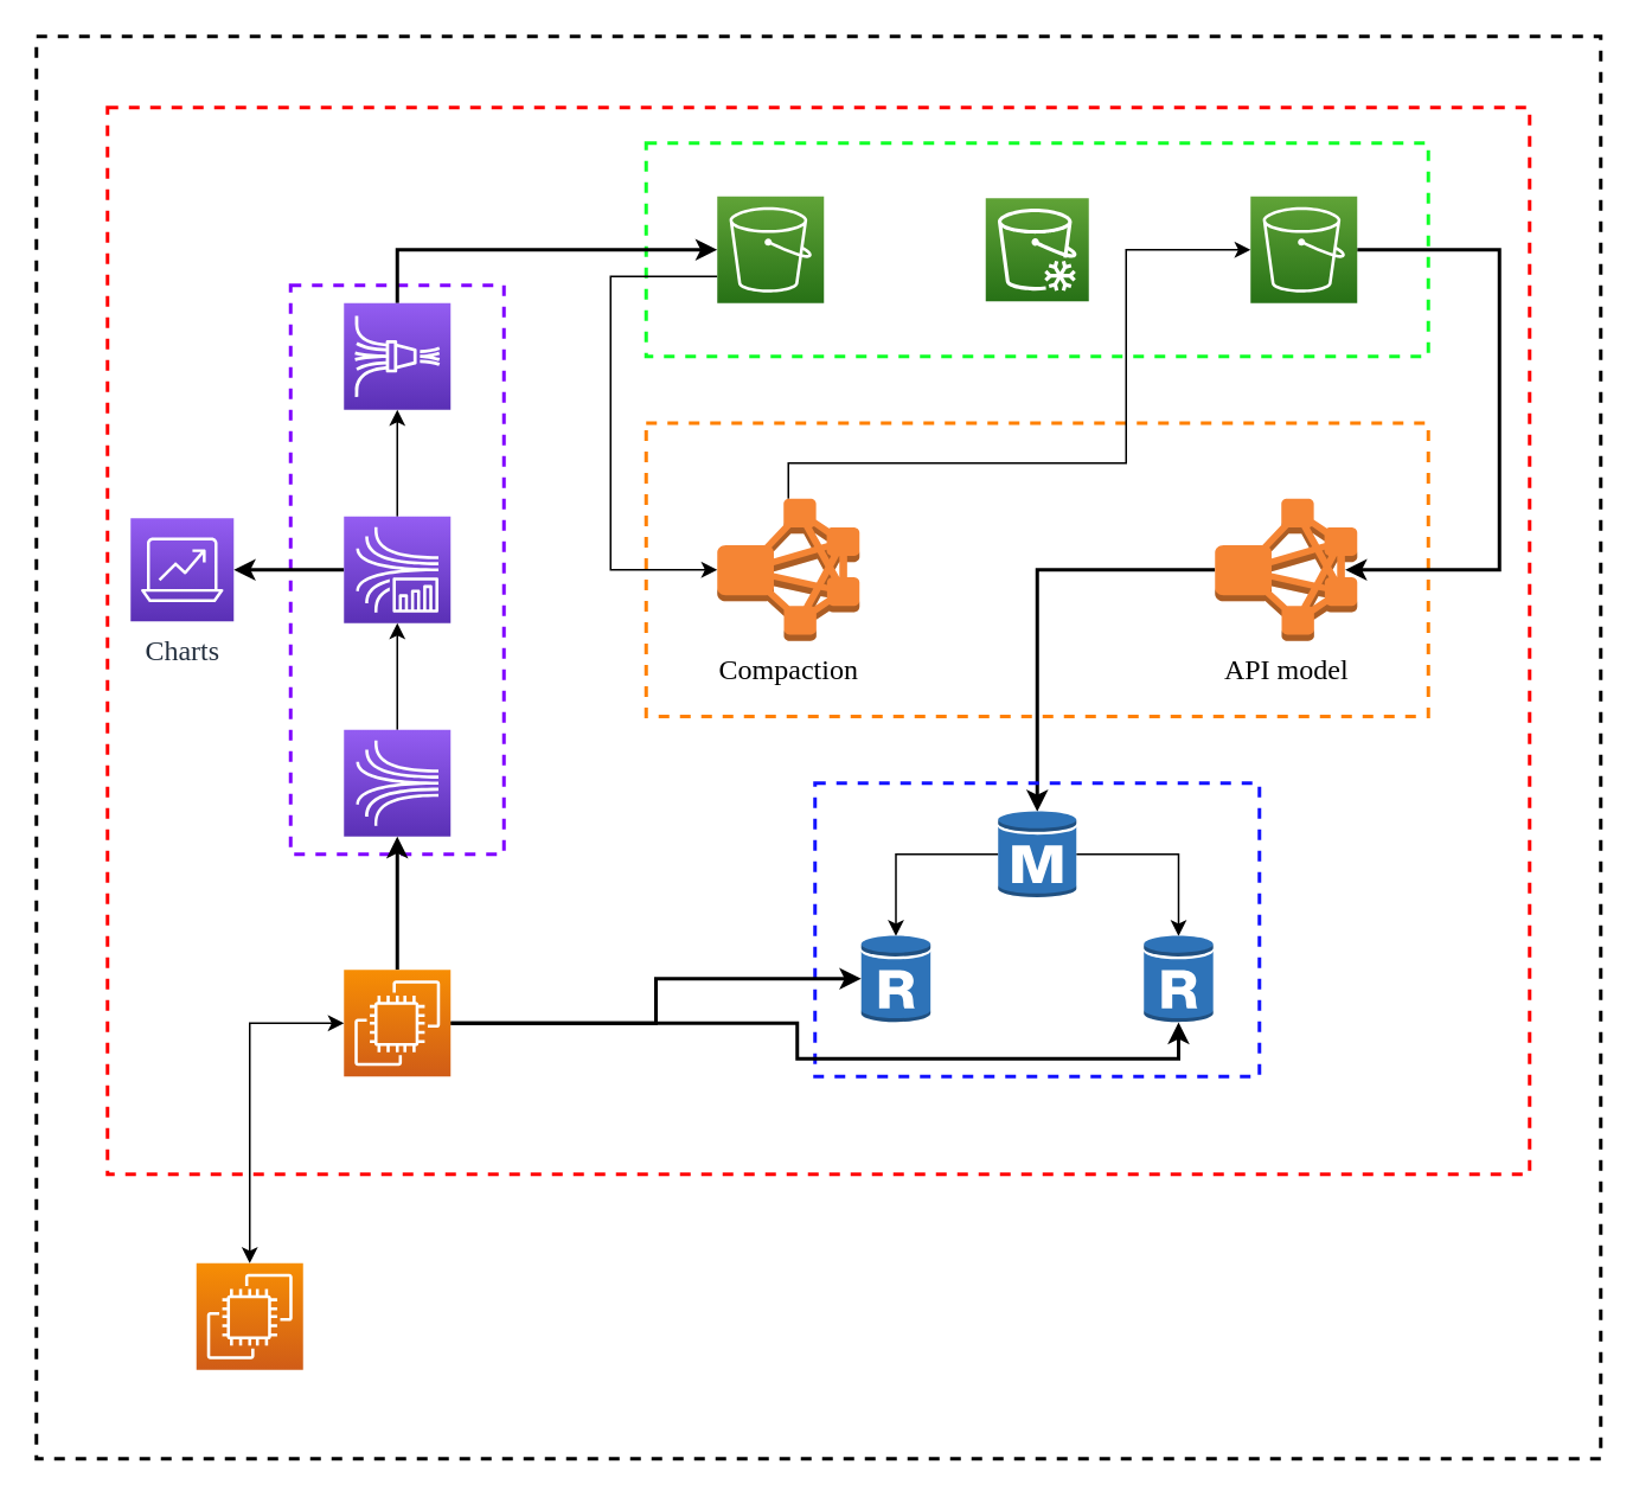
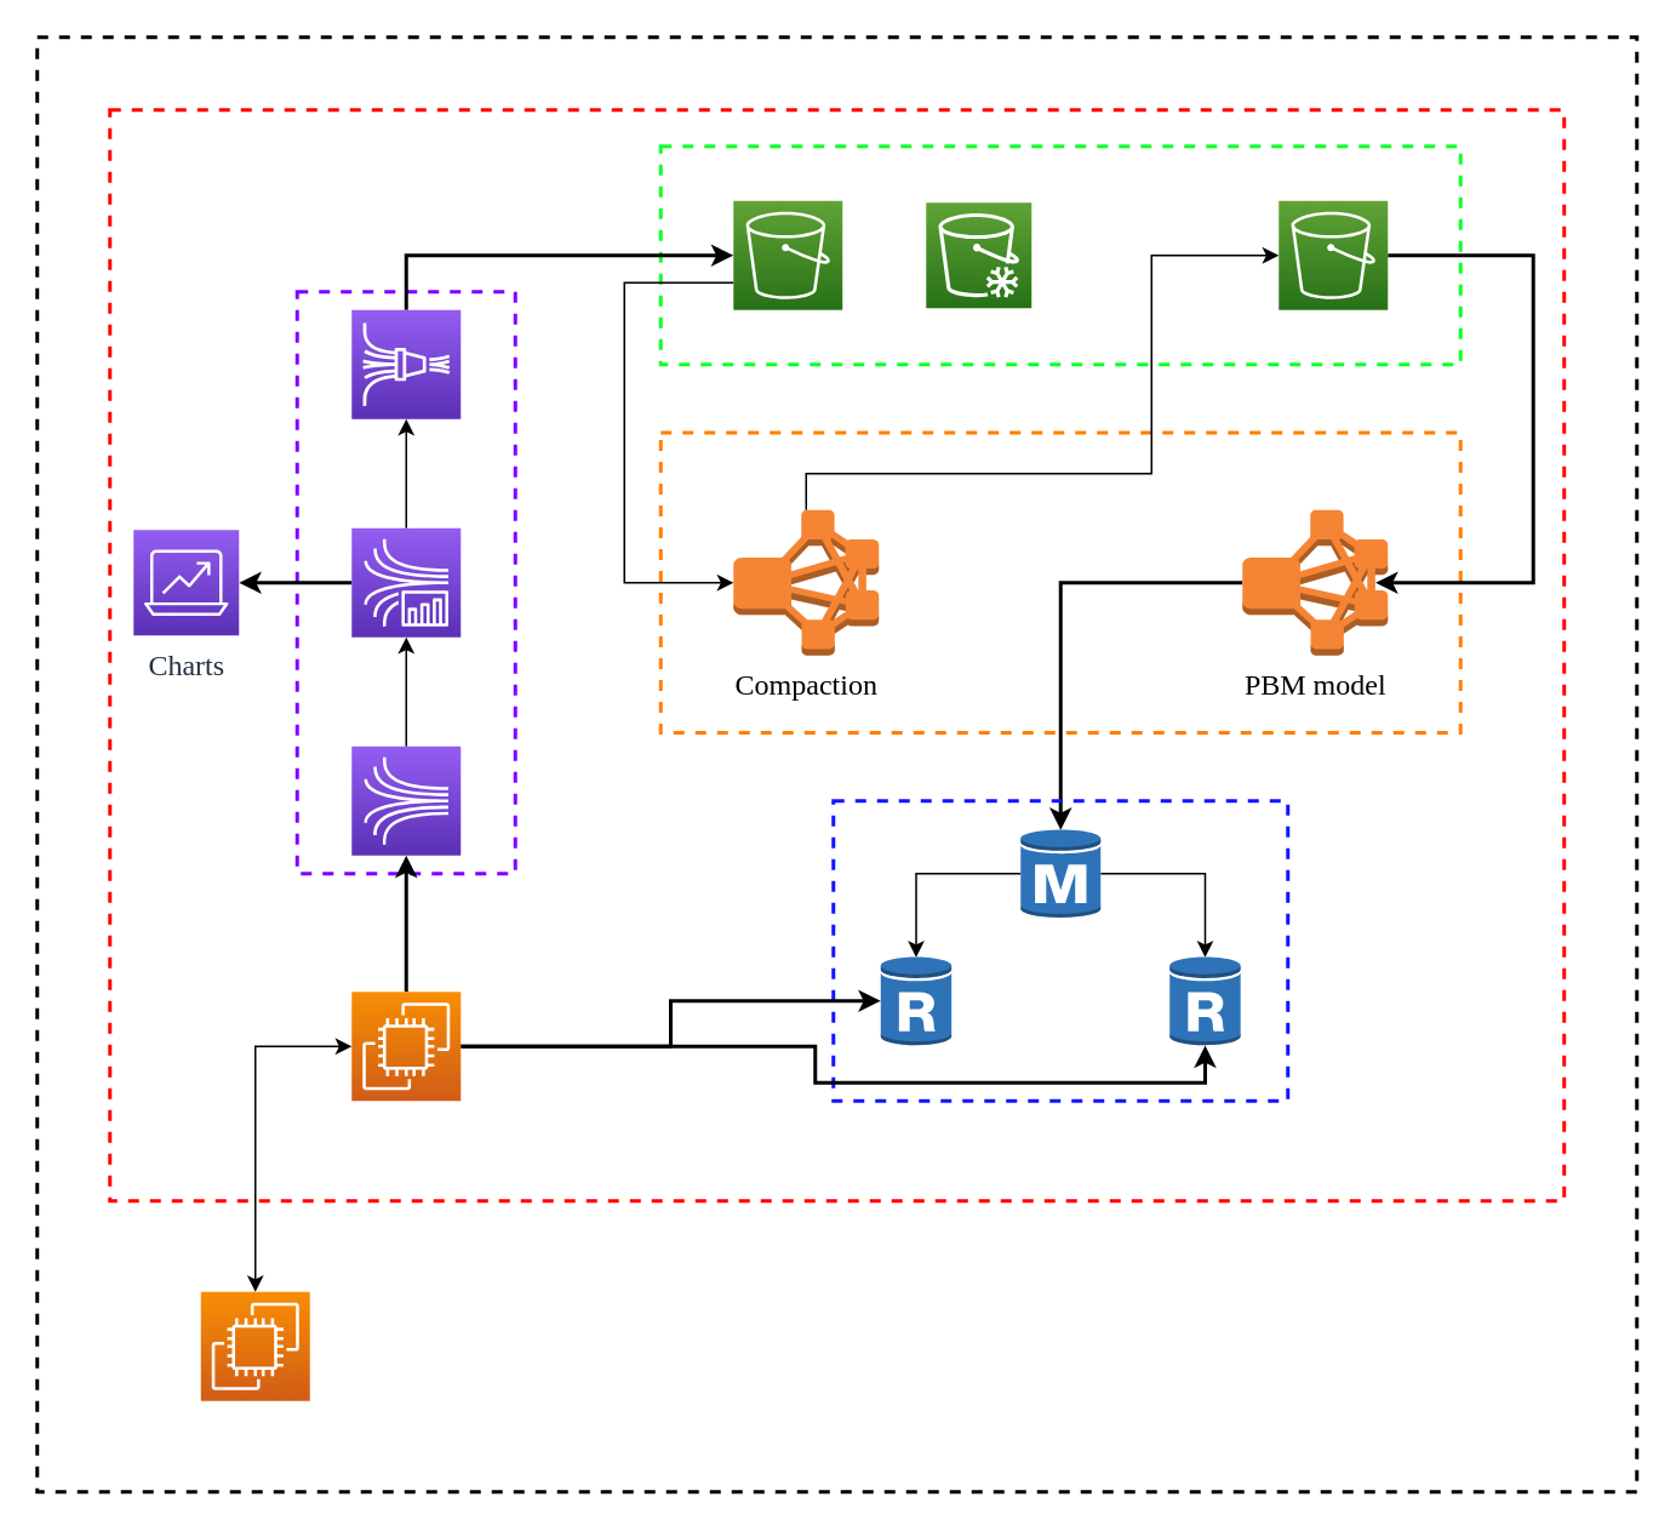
- <mxCell id="13" value="&lt;font style=&quot;font-size: 16px&quot; color=&quot;#ffffff&quot;&gt;Archive&lt;/font&gt;" style="sketch=0;points=[[0,0,0],[0.25,0,0],[0.5,0,0],[0.75,0,0],[1,0,0],[0,1,0],[0.25,1,0],[0.5,1,0],[0.75,1,0],[1,1,0],[0,0.25,0],[0,0.5,0],[0,0.75,0],[1,0.25,0],[1,0.5,0],[1,0.75,0]];outlineConnect=0;fontColor=#232F3E;gradientColor=#60A337;gradientDirection=north;fillColor=#277116;strokeColor=#ffffff;dashed=0;verticalLabelPosition=bottom;verticalAlign=top;align=center;html=1;fontSize=12;fontStyle=0;aspect=fixed;shape=mxgraph.aws4.resourceIcon;resIcon=mxgraph.aws4.glacier;fontFamily=Times New Roman;" parent="1" vertex="1"><mxGeometry x="554" y="111" width="58" height="58" as="geometry" /></mxCell>
+ <mxCell id="13" value="&lt;font style=&quot;font-size: 16px&quot; color=&quot;#ffffff&quot;&gt;Archive&lt;/font&gt;" style="sketch=0;points=[[0,0,0],[0.25,0,0],[0.5,0,0],[0.75,0,0],[1,0,0],[0,1,0],[0.25,1,0],[0.5,1,0],[0.75,1,0],[1,1,0],[0,0.25,0],[0,0.5,0],[0,0.75,0],[1,0.25,0],[1,0.5,0],[1,0.75,0]];outlineConnect=0;fontColor=#232F3E;gradientColor=#60A337;gradientDirection=north;fillColor=#277116;strokeColor=#ffffff;dashed=0;verticalLabelPosition=bottom;verticalAlign=top;align=center;html=1;fontSize=12;fontStyle=0;aspect=fixed;shape=mxgraph.aws4.resourceIcon;resIcon=mxgraph.aws4.glacier;fontFamily=Times New Roman;" parent="1" vertex="1"><mxGeometry x="509" y="111" width="58" height="58" as="geometry" /></mxCell>
- <mxCell id="7" value="&lt;font face=&quot;Times New Roman&quot; style=&quot;font-size: 16px;&quot;&gt;API model&lt;/font&gt;" style="outlineConnect=0;dashed=0;verticalLabelPosition=bottom;verticalAlign=top;align=center;html=1;shape=mxgraph.aws3.emr_cluster;fillColor=#F58534;gradientColor=none;fontFamily=Helvetica;fontSize=12;fontColor=default;strokeColor=#FF0000;strokeWidth=2;" parent="1" vertex="1"><mxGeometry x="683" y="280" width="80" height="80" as="geometry" /></mxCell>
+ <mxCell id="7" value="&lt;font face=&quot;Times New Roman&quot; style=&quot;font-size: 16px;&quot;&gt;PBM model&lt;/font&gt;" style="outlineConnect=0;dashed=0;verticalLabelPosition=bottom;verticalAlign=top;align=center;html=1;shape=mxgraph.aws3.emr_cluster;fillColor=#F58534;gradientColor=none;fontFamily=Helvetica;fontSize=12;fontColor=default;strokeColor=#FF0000;strokeWidth=2;" parent="1" vertex="1"><mxGeometry x="683" y="280" width="80" height="80" as="geometry" /></mxCell>
